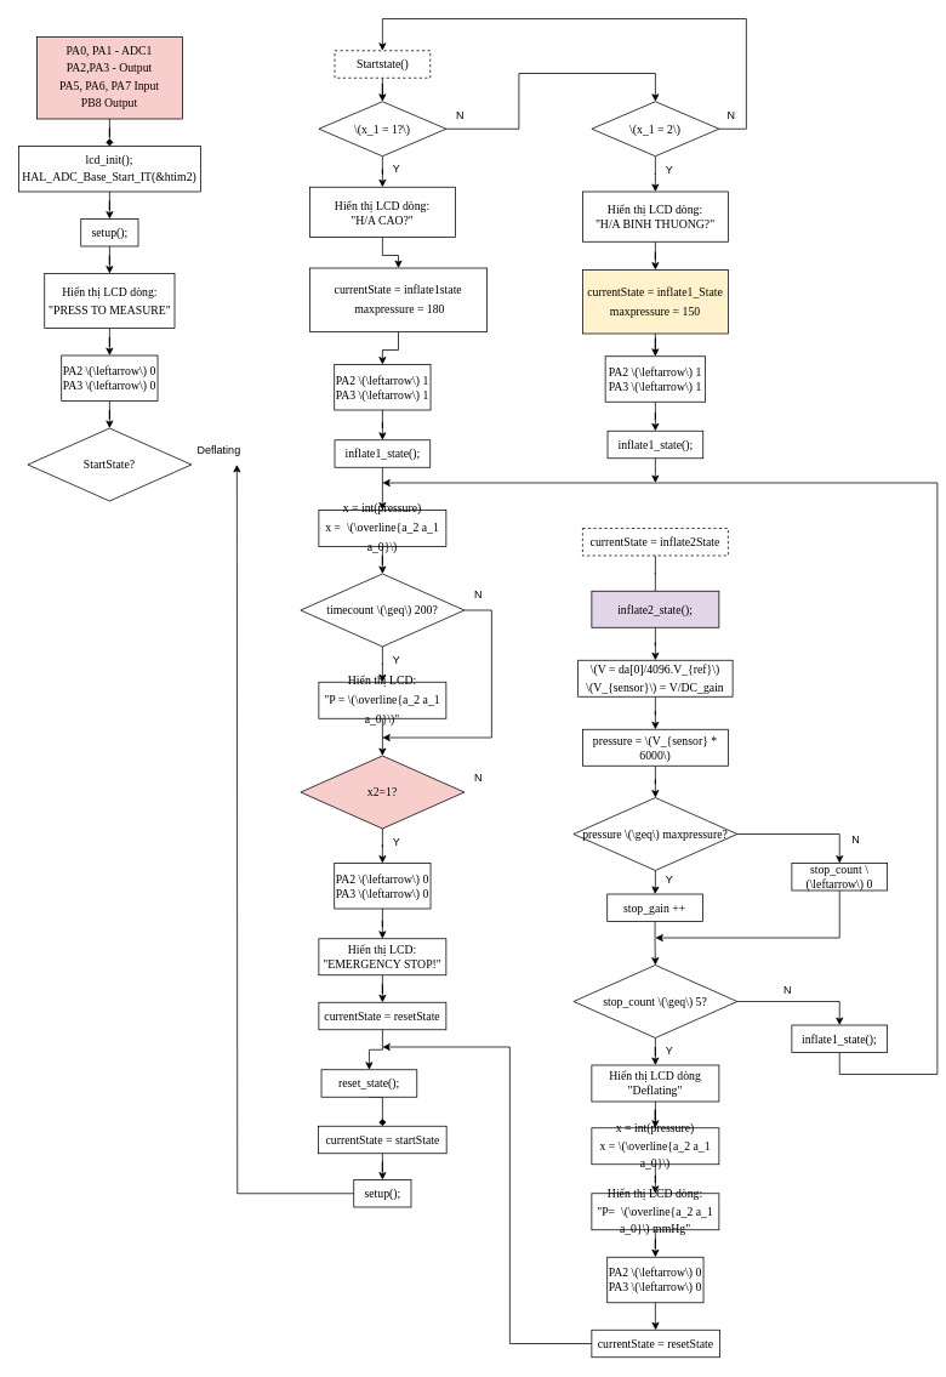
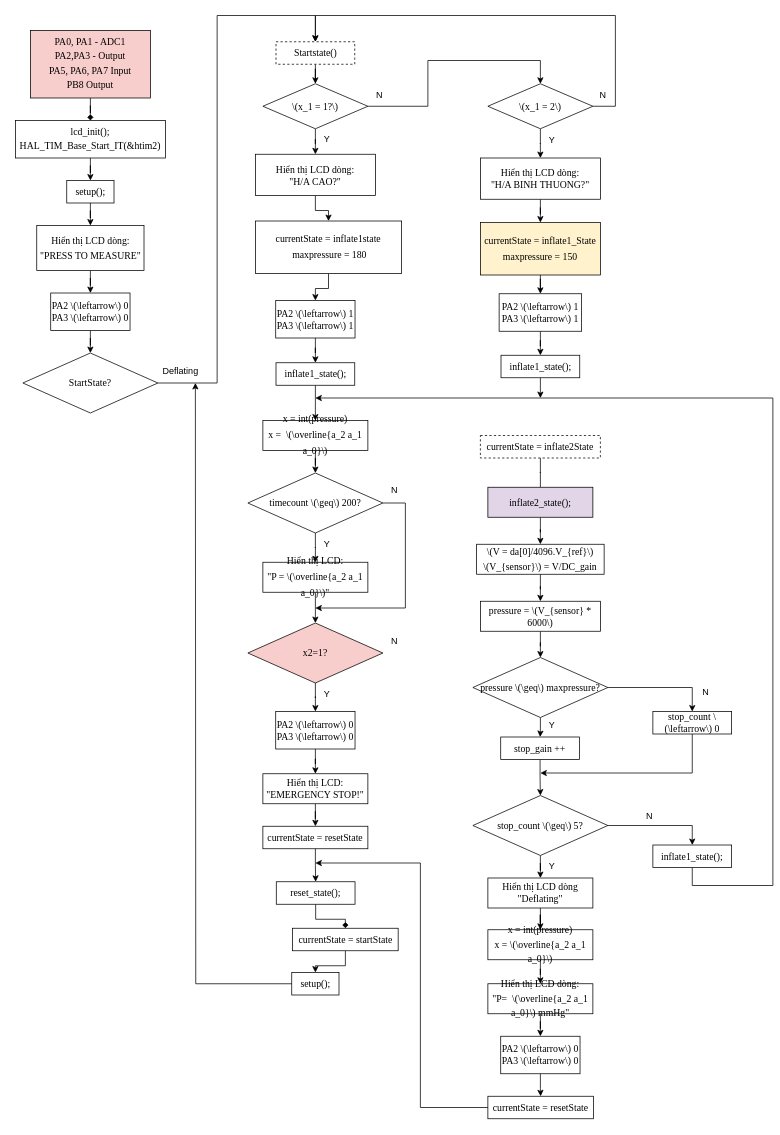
- <mxCell id="6" value="&lt;div style=&quot;line-height: 140%;&quot;&gt;lcd_init();&lt;div&gt;HAL_ADC_Base_Start_IT(&amp;amp;htim2)&lt;/div&gt;&lt;/div&gt;" style="rounded=0;whiteSpace=wrap;html=1;fontFamily=Times New Roman;fontSize=13;" vertex="1" parent="2"><mxGeometry y="100" width="200" height="50" as="geometry" /></mxCell>
+ <mxCell id="6" value="&lt;div style=&quot;line-height: 140%;&quot;&gt;lcd_init();&lt;div&gt;HAL_TIM_Base_Start_IT(&amp;amp;htim2)&lt;/div&gt;&lt;/div&gt;" style="rounded=0;whiteSpace=wrap;html=1;fontFamily=Times New Roman;fontSize=13;" vertex="1" parent="2"><mxGeometry y="100" width="200" height="50" as="geometry" /></mxCell>
+ <mxCell id="99" style="edgeStyle=orthogonalEdgeStyle;rounded=0;orthogonalLoop=1;jettySize=auto;html=1;entryX=0.5;entryY=0;entryDx=0;entryDy=0;exitX=1;exitY=0.5;exitDx=0;exitDy=0;fontFamily=Times New Roman;fontSize=13;" edge="1" parent="1" source="13" target="16"><mxGeometry relative="1" as="geometry"><mxPoint x="280" y="0" as="targetPoint" /><Array as="points"><mxPoint x="210" y="510" /><mxPoint x="289" y="510" /><mxPoint x="289" y="20" /><mxPoint x="420" y="20" /></Array></mxGeometry></mxCell>
- <mxCell id="47" value="reset_state();" style="rounded=0;whiteSpace=wrap;html=1;fontFamily=Times New Roman;fontSize=13;" vertex="1" parent="14"><mxGeometry x="22.88" y="1120" width="105" height="30" as="geometry" /></mxCell>
+ <mxCell id="47" value="reset_state();" style="rounded=0;whiteSpace=wrap;html=1;fontFamily=Times New Roman;fontSize=13;" vertex="1" parent="14"><mxGeometry x="37.88" y="1120" width="105" height="30" as="geometry" /></mxCell>
- <mxCell id="44" value="currentState = startState" style="rounded=0;whiteSpace=wrap;html=1;fontFamily=Times New Roman;fontSize=13;" vertex="1" parent="14"><mxGeometry x="19.62" y="1182" width="140.76" height="30" as="geometry" /></mxCell>
+ <mxCell id="44" value="currentState = startState" style="rounded=0;whiteSpace=wrap;html=1;fontFamily=Times New Roman;fontSize=13;" vertex="1" parent="14"><mxGeometry x="59.62" y="1182" width="140.76" height="30" as="geometry" /></mxCell>
